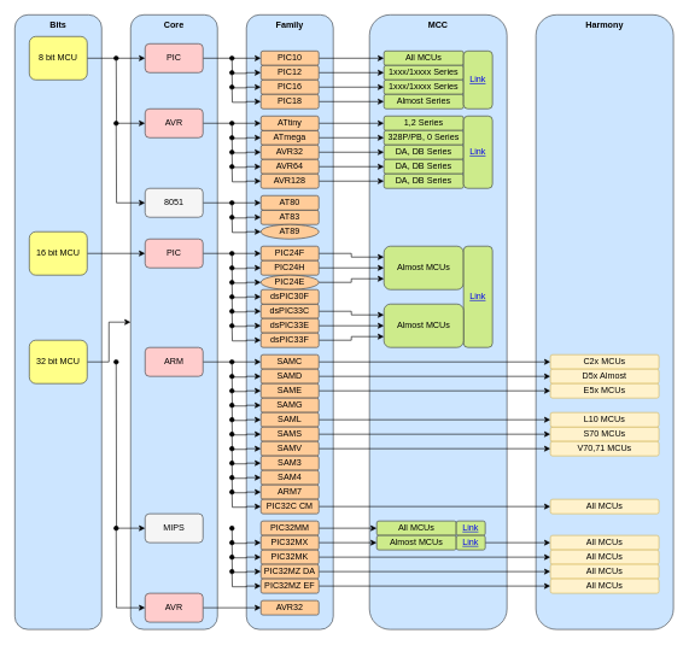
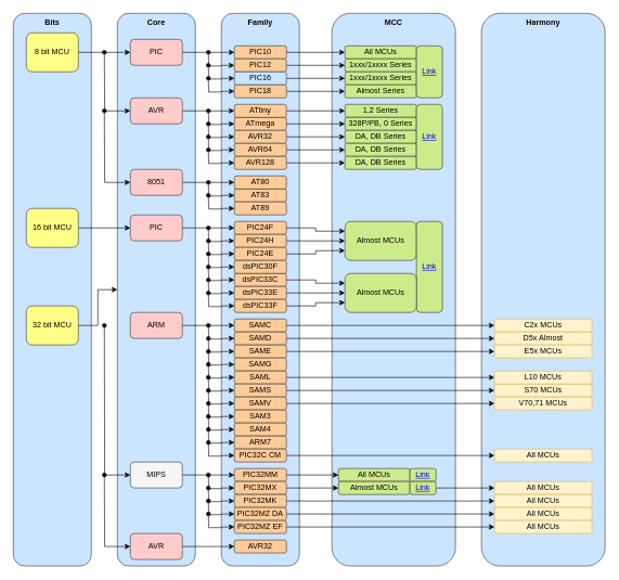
- <mxCell id="28" value="PIC16" style="rounded=1;whiteSpace=wrap;html=1;fillColor=#ffcc99;strokeColor=#36393d;" vertex="1" parent="1"><mxGeometry x="360" y="110" width="80" height="20" as="geometry" /></mxCell>
+ <mxCell id="28" value="PIC16" style="rounded=1;whiteSpace=wrap;html=1;fillColor=#cce5ff;strokeColor=#36393d;" vertex="1" parent="1"><mxGeometry x="360" y="110" width="80" height="20" as="geometry" /></mxCell>
- <mxCell id="16" value="8051" style="rounded=1;whiteSpace=wrap;html=1;fillColor=#f5f5f5;strokeColor=#36393d;" vertex="1" parent="1"><mxGeometry x="200" y="260" width="80" height="40" as="geometry" /></mxCell>
+ <mxCell id="16" value="8051" style="rounded=1;whiteSpace=wrap;html=1;fillColor=#ffcccc;strokeColor=#36393d;" vertex="1" parent="1"><mxGeometry x="200" y="260" width="80" height="40" as="geometry" /></mxCell>
- <mxCell id="50" value="AT89" style="ellipse;whiteSpace=wrap;html=1;fillColor=#ffcc99;strokeColor=#36393d;" vertex="1" parent="1"><mxGeometry x="360" y="310" width="80" height="20" as="geometry" /></mxCell>
+ <mxCell id="50" value="AT89" style="rounded=1;whiteSpace=wrap;html=1;fillColor=#ffcc99;strokeColor=#36393d;" vertex="1" parent="1"><mxGeometry x="360" y="310" width="80" height="20" as="geometry" /></mxCell>
- <mxCell id="58" value="PIC24E" style="ellipse;whiteSpace=wrap;html=1;fillColor=#ffcc99;strokeColor=#36393d;" vertex="1" parent="1"><mxGeometry x="360" y="380" width="80" height="20" as="geometry" /></mxCell>
+ <mxCell id="58" value="PIC24E" style="rounded=1;whiteSpace=wrap;html=1;fillColor=#ffcc99;strokeColor=#36393d;" vertex="1" parent="1"><mxGeometry x="360" y="380" width="80" height="20" as="geometry" /></mxCell>
+ <mxCell id="72" style="edgeStyle=orthogonalEdgeStyle;rounded=0;orthogonalLoop=1;jettySize=auto;html=1;entryX=0;entryY=0.5;entryDx=0;entryDy=0;startArrow=none;startFill=0;endArrow=classic;endFill=1;" edge="1" parent="1" source="74" target="109"><mxGeometry relative="1" as="geometry" /></mxCell>
